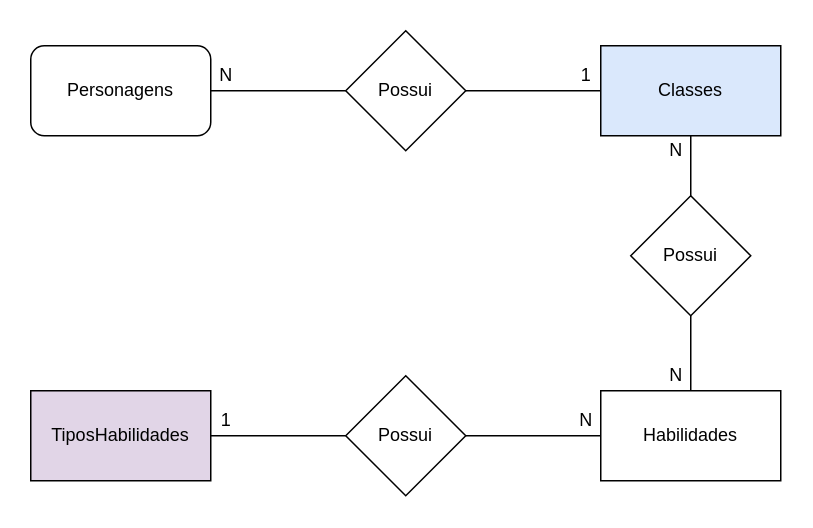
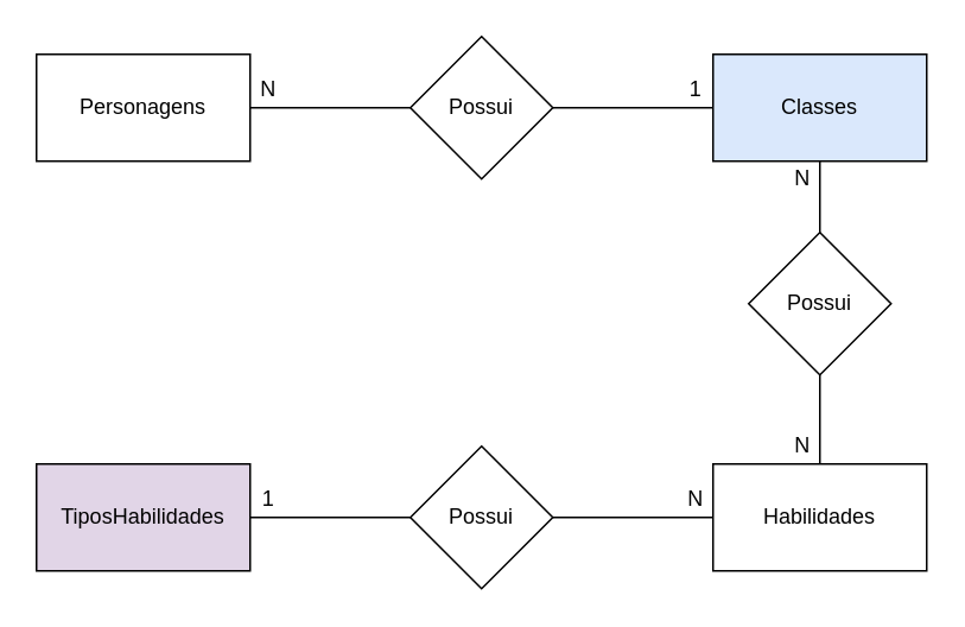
- <mxCell id="5" value="Personagens " style="whiteSpace=wrap;html=1;rounded=1;" parent="1" vertex="1"><mxGeometry x="20" y="30" width="120" height="60" as="geometry" /></mxCell>
+ <mxCell id="5" value="Personagens " style="rounded=0;whiteSpace=wrap;html=1;" parent="1" vertex="1"><mxGeometry x="20" y="30" width="120" height="60" as="geometry" /></mxCell>
